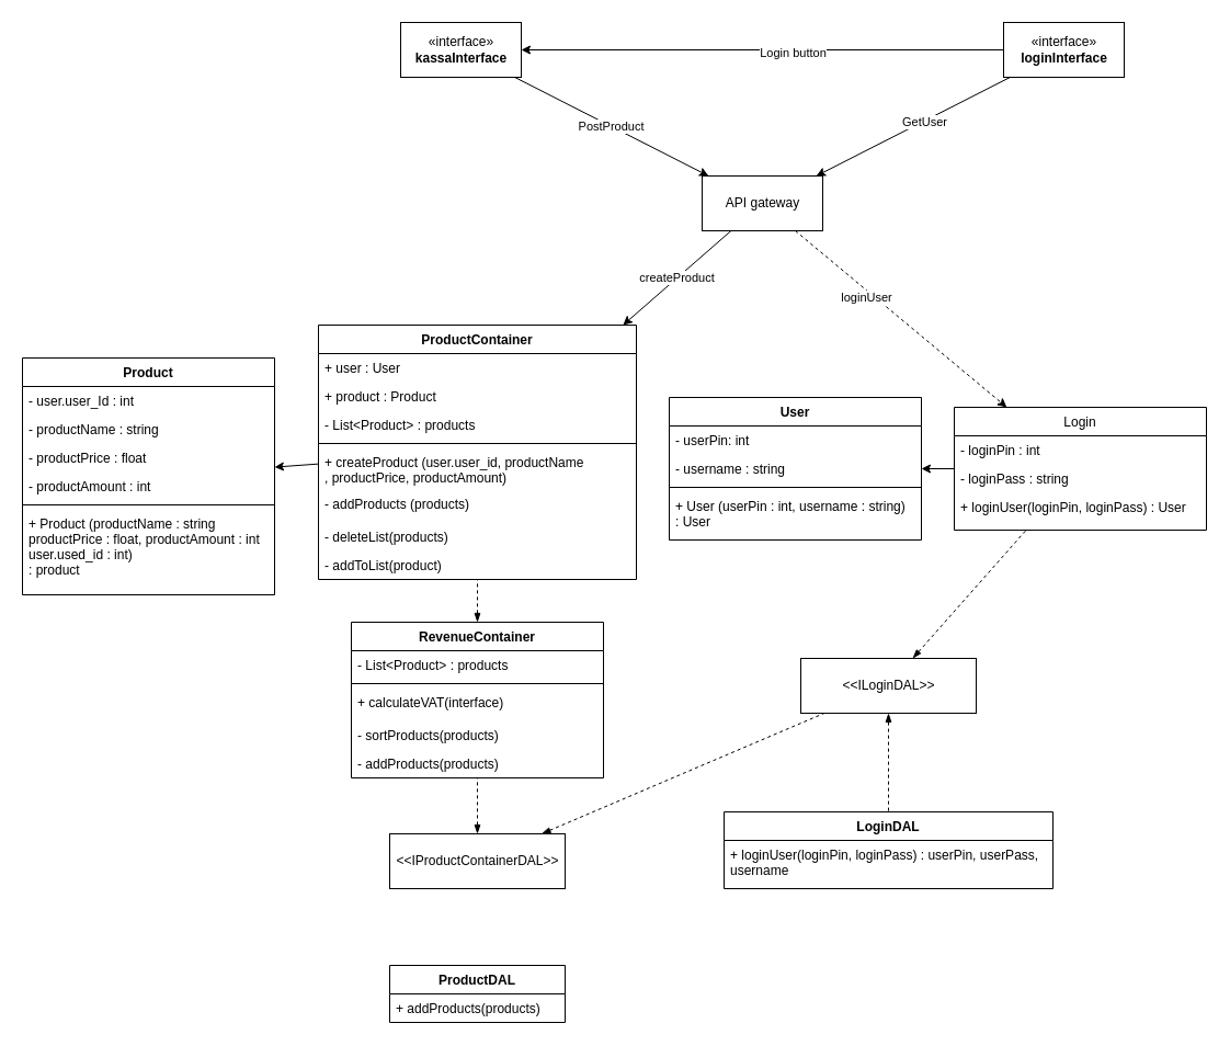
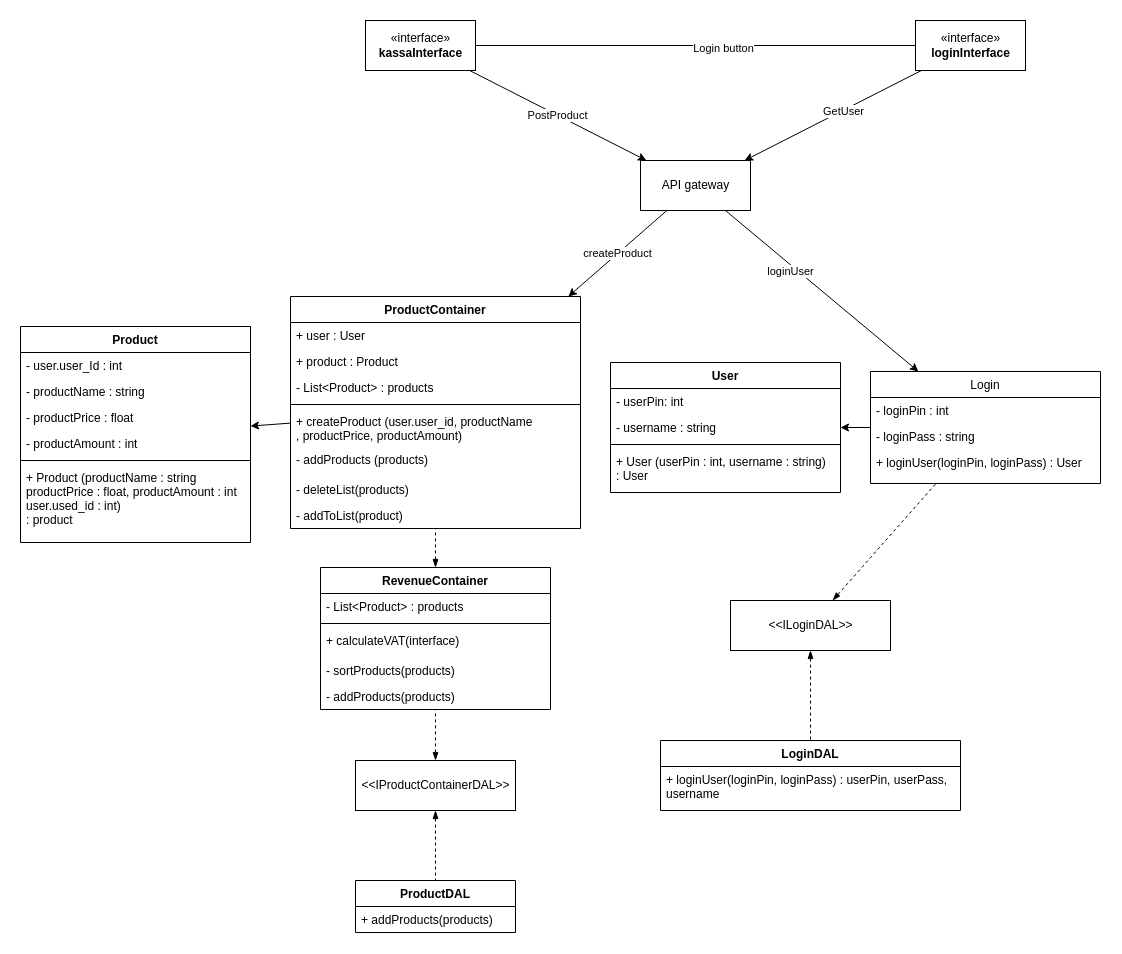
- <mxCell id="44" value="" style="endArrow=classic;html=1;" parent="1" source="39" target="40" edge="1"><mxGeometry width="50" height="50" relative="1" as="geometry"><mxPoint x="655" y="350" as="sourcePoint" /><mxPoint x="705" y="300" as="targetPoint" /></mxGeometry></mxCell>
+ <mxCell id="44" value="" style="endArrow=none;html=1;" parent="1" source="39" target="40" edge="1"><mxGeometry width="50" height="50" relative="1" as="geometry"><mxPoint x="655" y="350" as="sourcePoint" /><mxPoint x="705" y="300" as="targetPoint" /></mxGeometry></mxCell>
- <mxCell id="55" value="" style="endArrow=classic;html=1;dashed=1;" edge="1" parent="1" source="53" target="9"><mxGeometry width="50" height="50" relative="1" as="geometry"><mxPoint x="482.5" y="50" as="sourcePoint" /><mxPoint x="677.5" y="180" as="targetPoint" /></mxGeometry></mxCell>
+ <mxCell id="55" value="" style="endArrow=classic;html=1;" edge="1" parent="1" source="53" target="9"><mxGeometry width="50" height="50" relative="1" as="geometry"><mxPoint x="482.5" y="50" as="sourcePoint" /><mxPoint x="677.5" y="180" as="targetPoint" /></mxGeometry></mxCell>
- <mxCell id="38" value="" style="endArrow=none;dashed=1;html=1;startArrow=blockThin;startFill=1;" parent="1" source="27" target="30" edge="1"><mxGeometry width="50" height="50" relative="1" as="geometry"><mxPoint x="950" y="660" as="sourcePoint" /><mxPoint x="1018" y="490" as="targetPoint" /></mxGeometry></mxCell>
+ <mxCell id="38" value="" style="endArrow=none;dashed=1;html=1;startArrow=blockThin;startFill=1;" parent="1" source="27" target="28" edge="1"><mxGeometry width="50" height="50" relative="1" as="geometry"><mxPoint x="950" y="660" as="sourcePoint" /><mxPoint x="1018" y="490" as="targetPoint" /></mxGeometry></mxCell>
